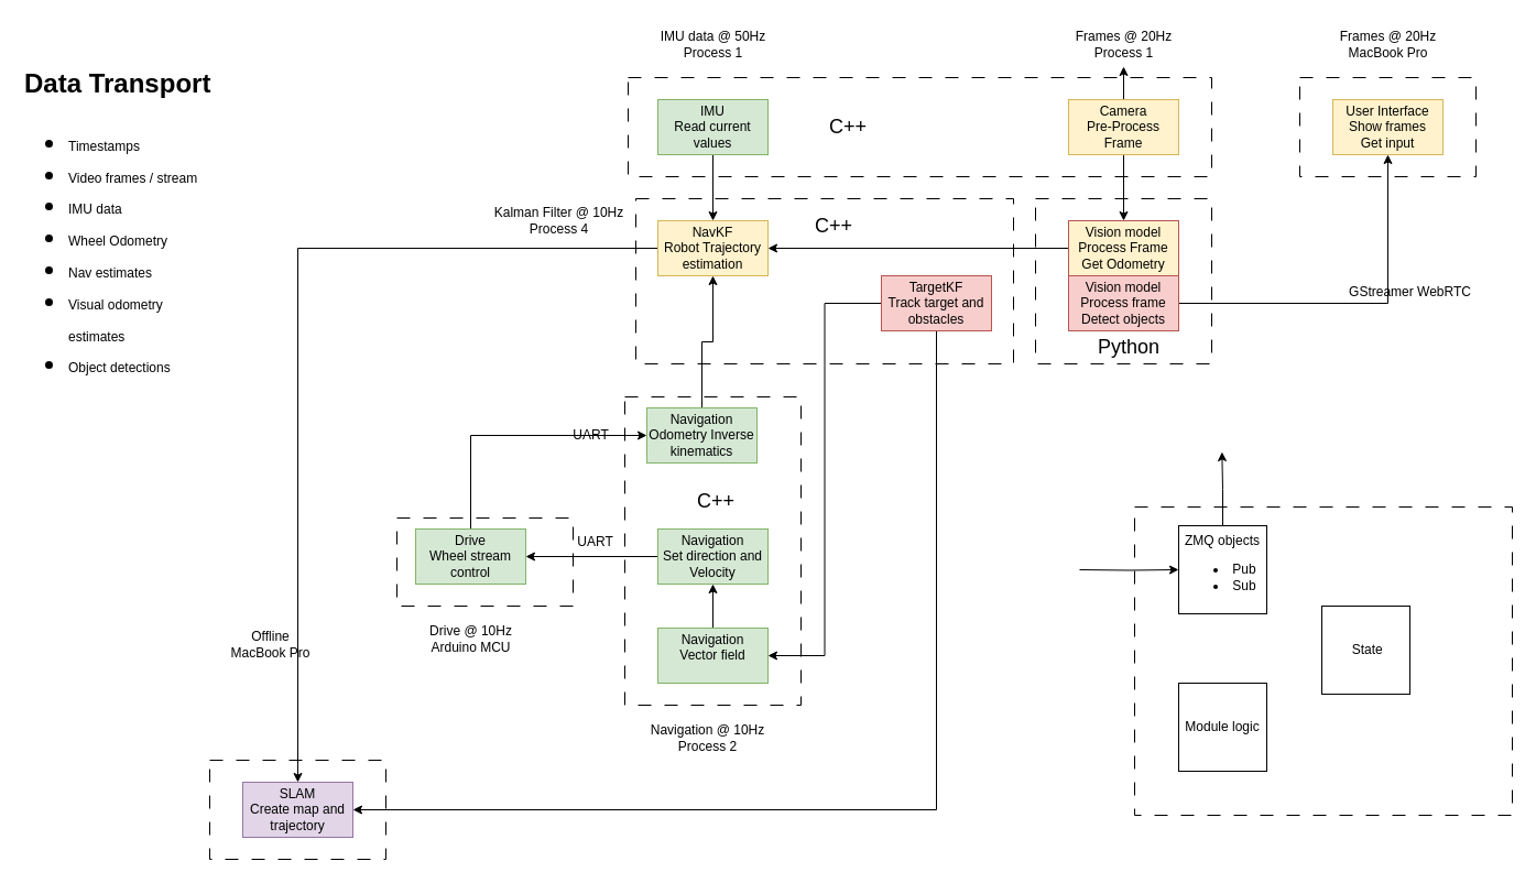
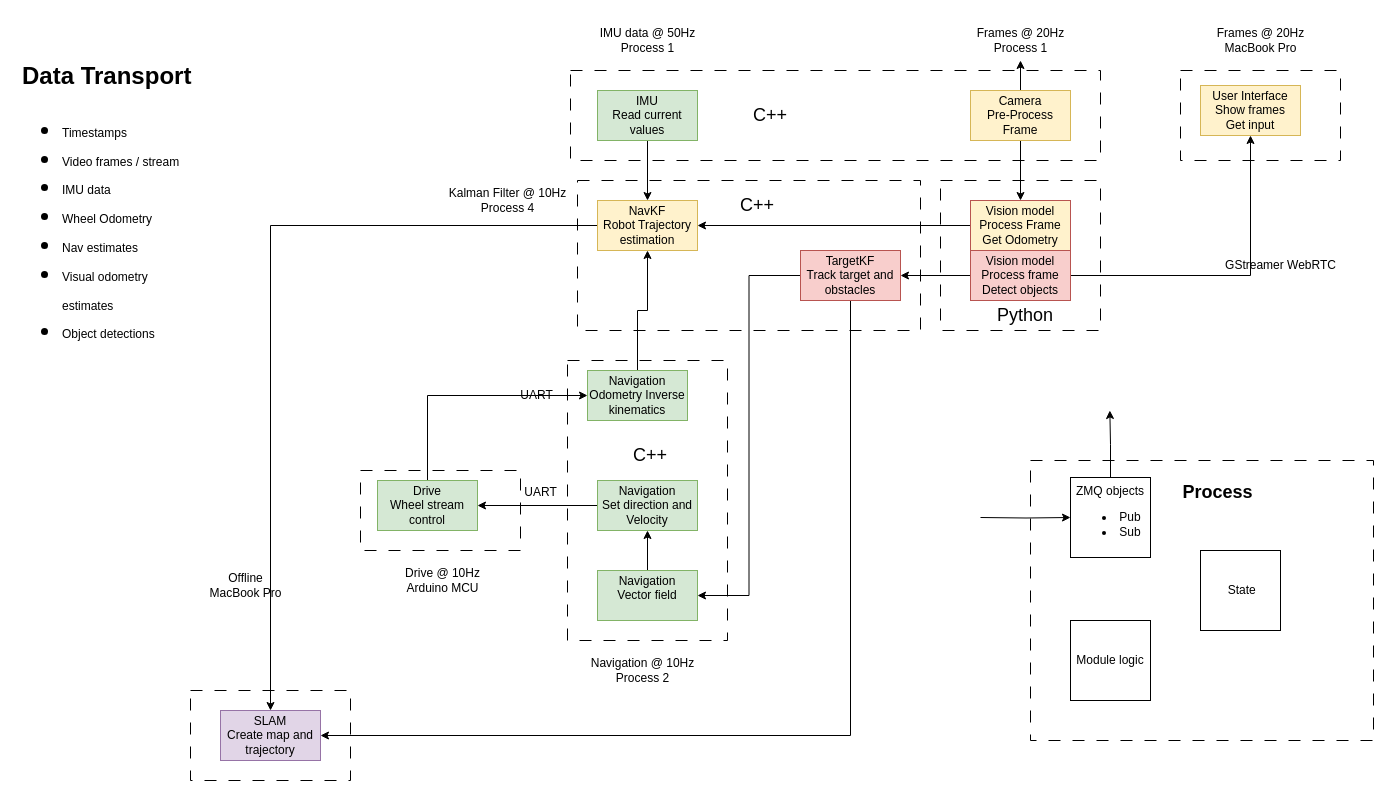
- <mxCell id="39" value="&lt;div&gt;User Interface&lt;/div&gt;&lt;div&gt;Show frames&lt;/div&gt;&lt;div&gt;Get input&lt;/div&gt;" style="html=1;dashed=0;whiteSpace=wrap;fillColor=#fff2cc;strokeColor=#d6b656;" parent="1" vertex="1"><mxGeometry x="1210" y="90" width="100" height="50" as="geometry" /></mxCell>
+ <mxCell id="39" value="&lt;div&gt;User Interface&lt;/div&gt;&lt;div&gt;Show frames&lt;/div&gt;&lt;div&gt;Get input&lt;/div&gt;" style="html=1;dashed=0;whiteSpace=wrap;fillColor=#fff2cc;strokeColor=#d6b656;" parent="1" vertex="1"><mxGeometry x="1200" y="85" width="100" height="50" as="geometry" /></mxCell>
+ <mxCell id="23" style="edgeStyle=orthogonalEdgeStyle;rounded=0;orthogonalLoop=1;jettySize=auto;html=1;entryX=1;entryY=0.5;entryDx=0;entryDy=0;" parent="1" source="25" target="28" edge="1"><mxGeometry relative="1" as="geometry" /></mxCell>
+ <mxCell id="51" value="&lt;font style=&quot;font-size: 18px;&quot;&gt;&lt;b&gt;Process&amp;nbsp;&lt;/b&gt;&lt;/font&gt;" style="text;html=1;align=center;verticalAlign=middle;whiteSpace=wrap;rounded=0;" vertex="1" parent="1"><mxGeometry x="1190" y="477" width="60" height="30" as="geometry" /></mxCell>
- <mxCell id="38" value="Drive @ 10Hz&lt;div&gt;Arduino MCU&lt;/div&gt;" style="text;html=1;align=center;verticalAlign=middle;resizable=0;points=[];autosize=1;strokeColor=none;fillColor=none;" parent="1" vertex="1"><mxGeometry x="377" y="560" width="100" height="40" as="geometry" /></mxCell>
+ <mxCell id="38" value="Drive @ 10Hz&lt;div&gt;Arduino MCU&lt;/div&gt;" style="text;html=1;align=center;verticalAlign=middle;resizable=0;points=[];autosize=1;strokeColor=none;fillColor=none;" parent="1" vertex="1"><mxGeometry x="392" y="560" width="100" height="40" as="geometry" /></mxCell>
